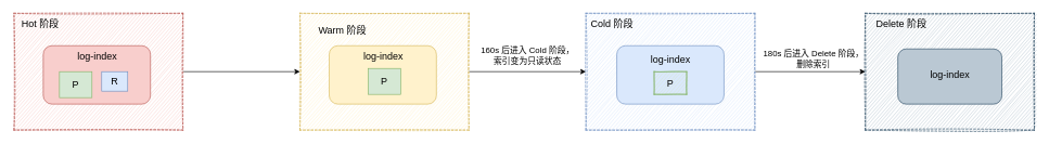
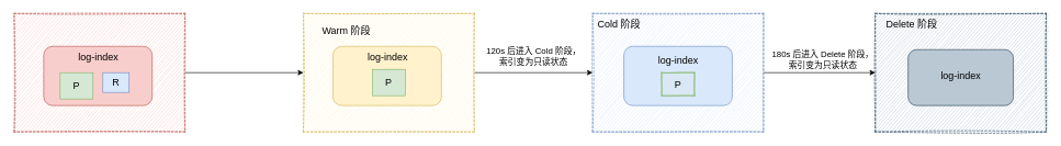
- <mxCell id="5" value="Hot 阶段" style="text;html=1;resizable=0;autosize=1;align=center;verticalAlign=middle;points=[];fillColor=none;strokeColor=none;rounded=0;dashed=1;sketch=1;fontSize=15;" vertex="1" parent="1"><mxGeometry x="20" y="20" width="80" height="30" as="geometry" /></mxCell>
- <mxCell id="21" value="160s 后进入 Cold 阶段，&lt;br style=&quot;font-size: 13px;&quot;&gt;索引变为只读状态" style="text;html=1;resizable=0;autosize=1;align=center;verticalAlign=middle;points=[];fillColor=none;strokeColor=none;rounded=0;dashed=1;sketch=1;fontSize=13;" vertex="1" parent="1"><mxGeometry x="725" y="65" width="170" height="40" as="geometry" /></mxCell>
+ <mxCell id="21" value="120s 后进入 Cold 阶段，&lt;br style=&quot;font-size: 13px;&quot;&gt;索引变为只读状态" style="text;html=1;resizable=0;autosize=1;align=center;verticalAlign=middle;points=[];fillColor=none;strokeColor=none;rounded=0;dashed=1;sketch=1;fontSize=13;" vertex="1" parent="1"><mxGeometry x="725" y="65" width="170" height="40" as="geometry" /></mxCell>
- <mxCell id="26" value="180s 后进入 Delete 阶段，&lt;br style=&quot;font-size: 13px;&quot;&gt;删除索引" style="text;html=1;resizable=0;autosize=1;align=center;verticalAlign=middle;points=[];fillColor=none;strokeColor=none;rounded=0;dashed=1;sketch=1;fontSize=13;" vertex="1" parent="1"><mxGeometry x="1160" y="70" width="180" height="40" as="geometry" /></mxCell>
+ <mxCell id="26" value="180s 后进入 Delete 阶段，&lt;br style=&quot;font-size: 13px;&quot;&gt;索引变为只读状态" style="text;html=1;resizable=0;autosize=1;align=center;verticalAlign=middle;points=[];fillColor=none;strokeColor=none;rounded=0;dashed=1;sketch=1;fontSize=13;" vertex="1" parent="1"><mxGeometry x="1160" y="70" width="180" height="40" as="geometry" /></mxCell>
